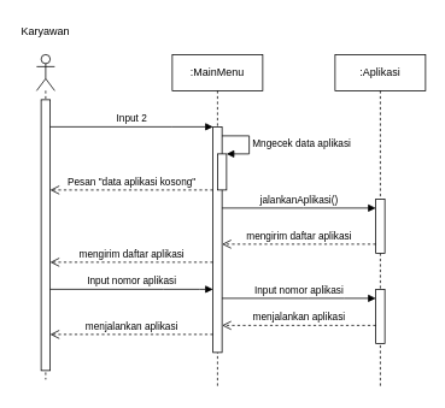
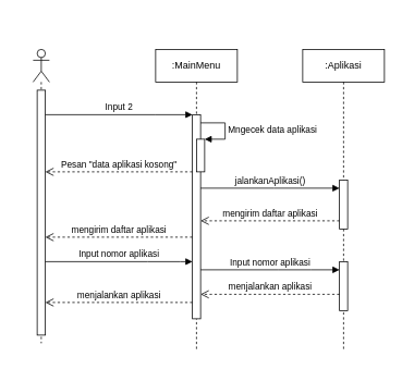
- <mxCell id="4" value="Karyawan" style="text;html=1;strokeColor=none;fillColor=none;align=center;verticalAlign=middle;whiteSpace=wrap;rounded=0;" vertex="1" parent="1"><mxGeometry x="20" y="20" width="60" height="30" as="geometry" /></mxCell>
